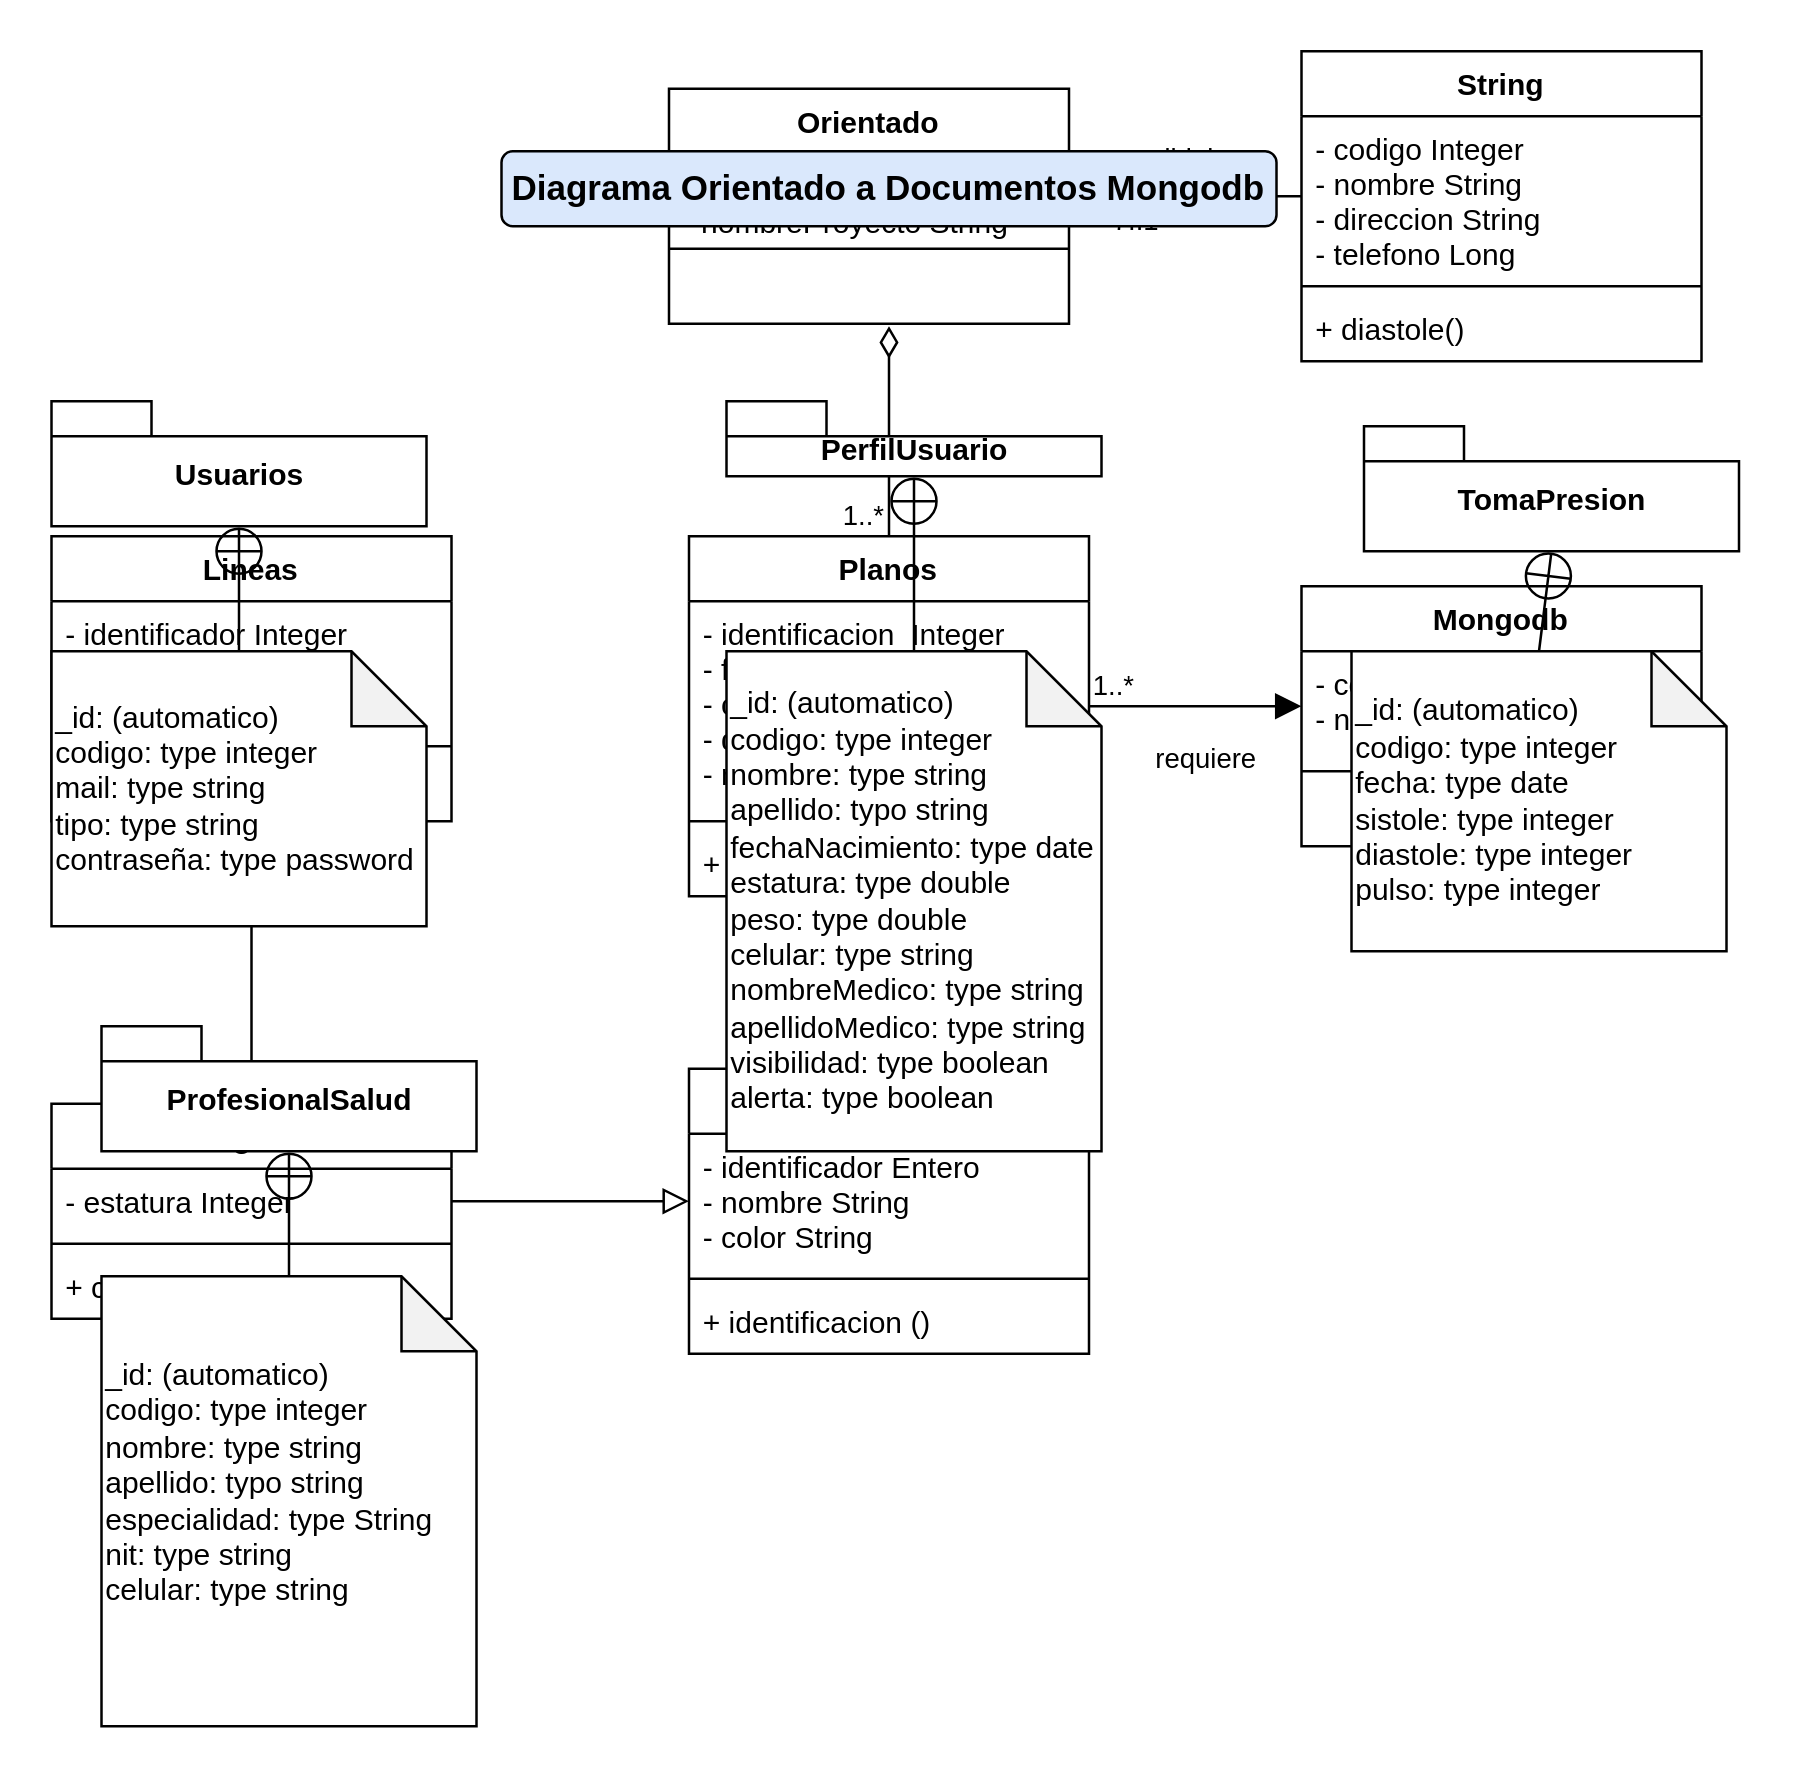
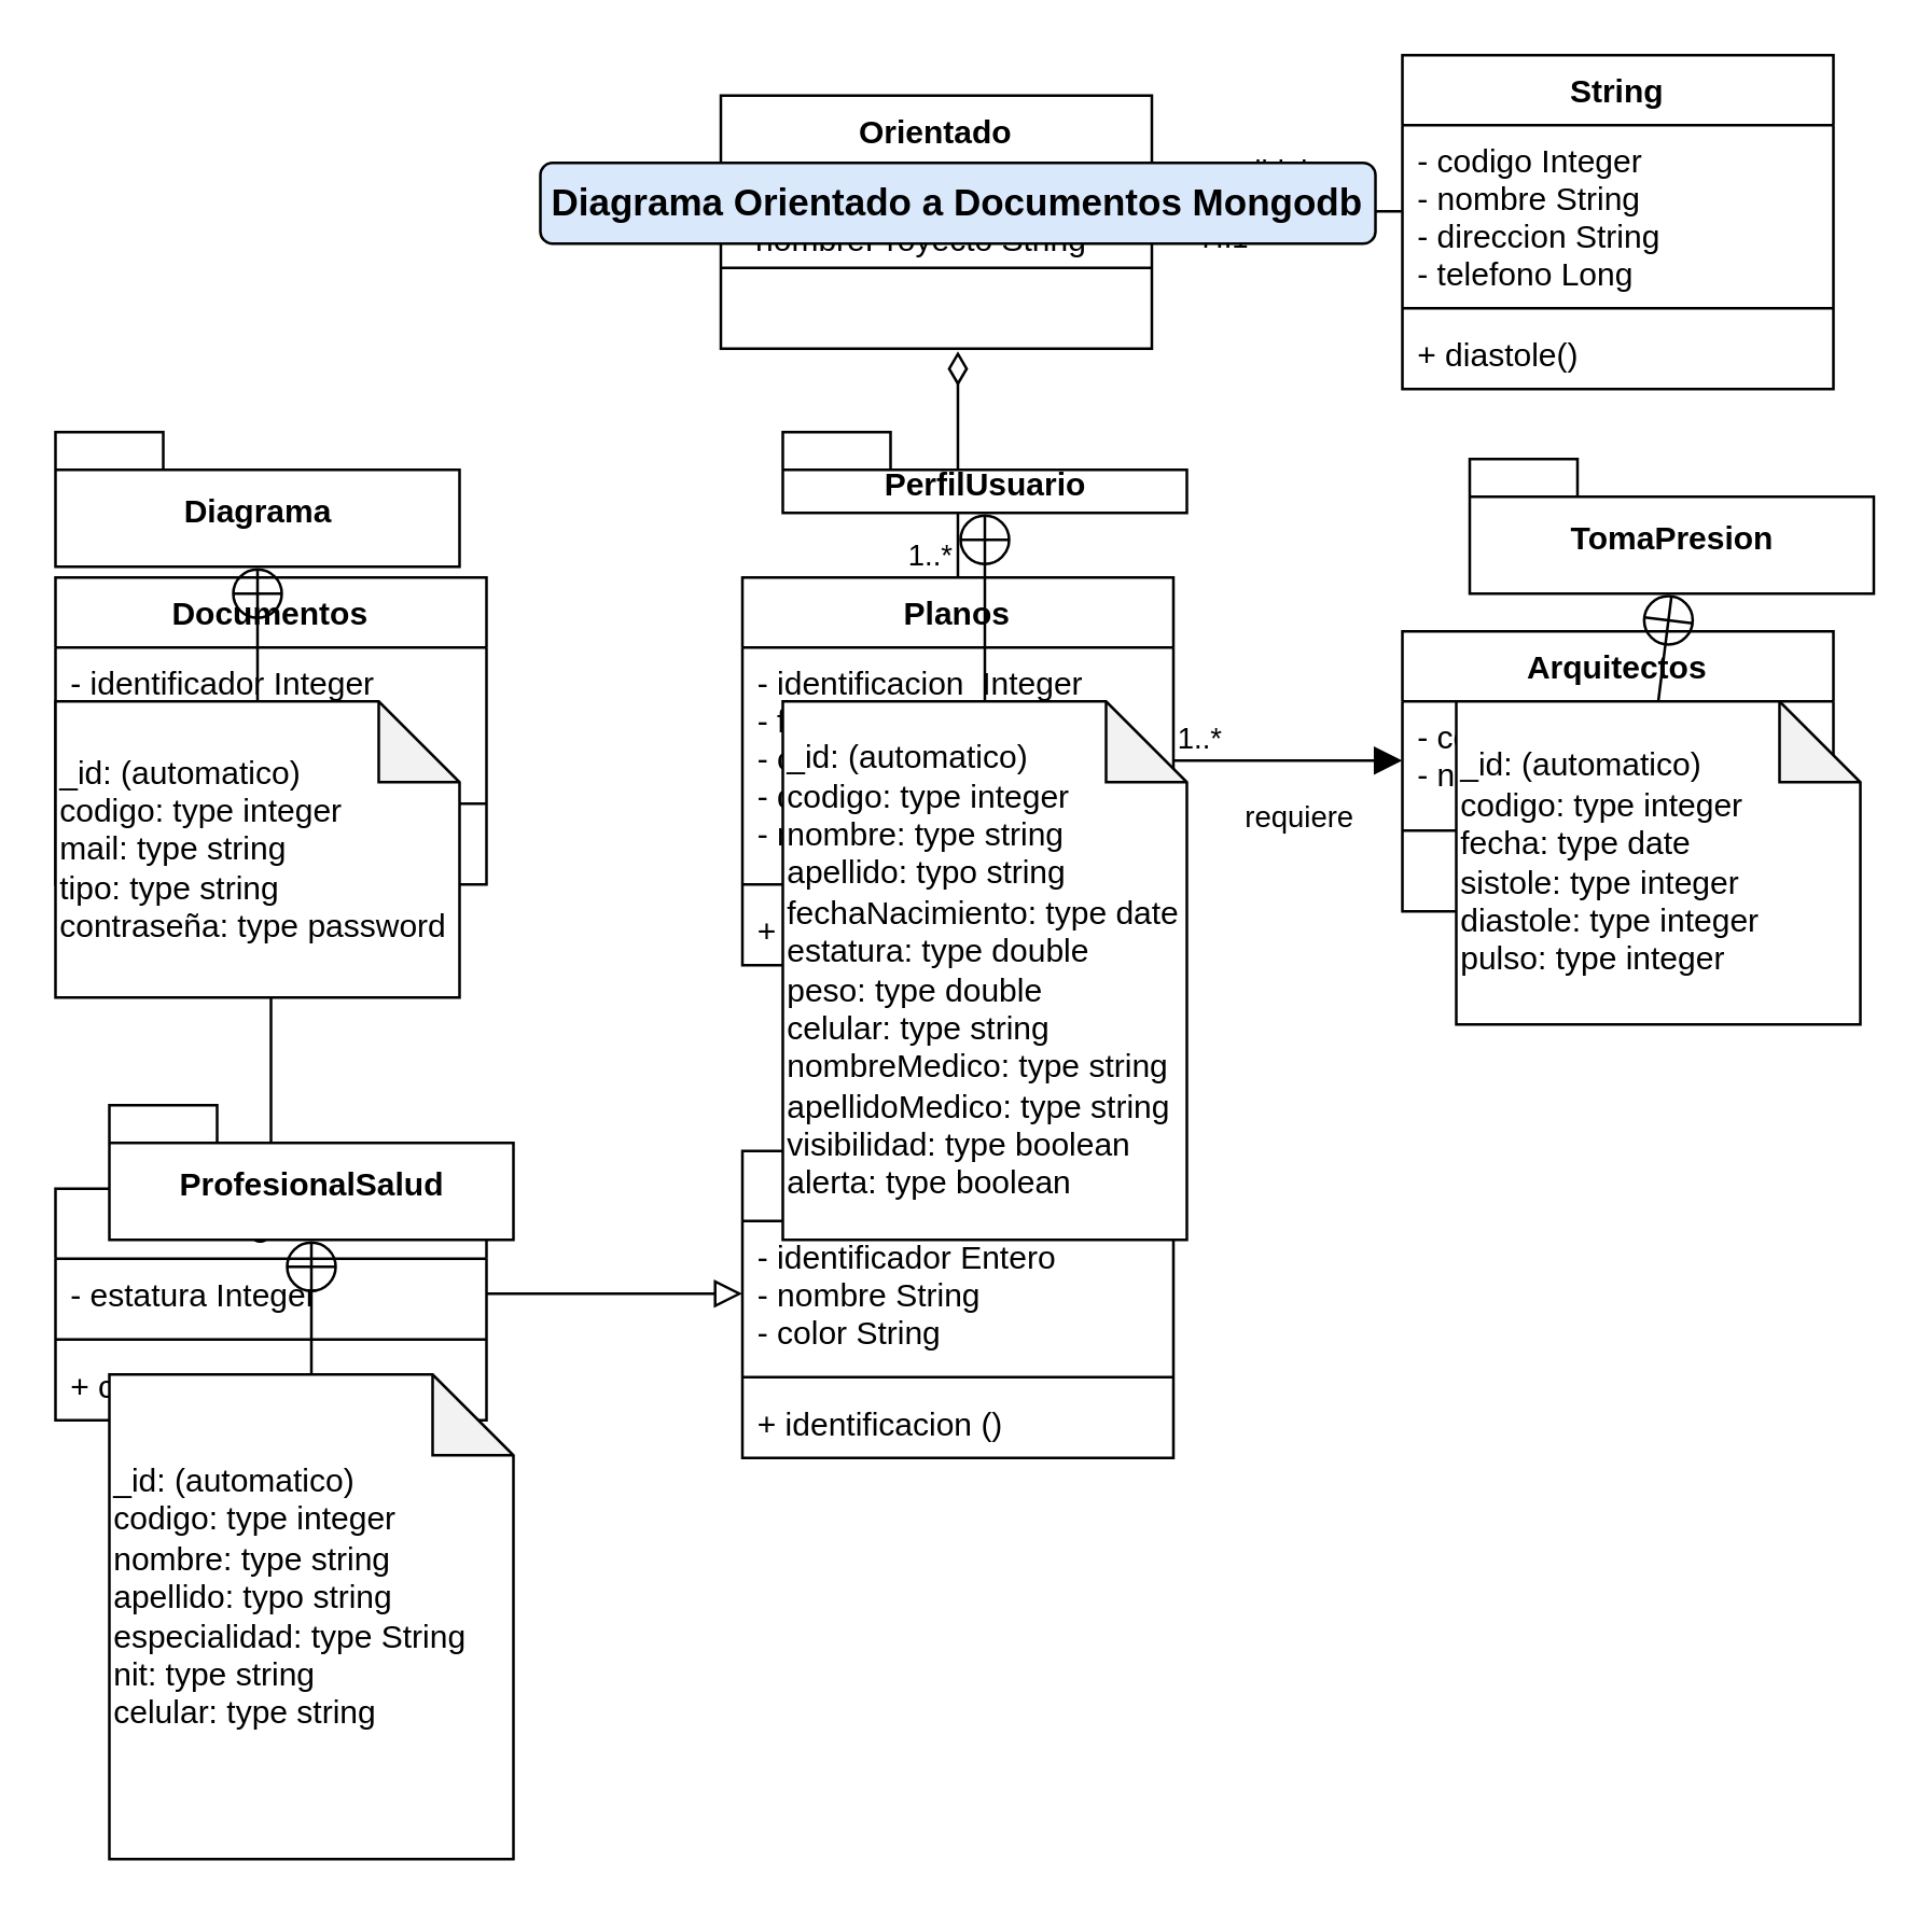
- <mxCell id="44" value="Usuarios" style="shape=folder;fontStyle=1;spacingTop=10;tabWidth=40;tabHeight=14;tabPosition=left;html=1;" vertex="1" parent="1"><mxGeometry x="20" y="160" width="150" height="50" as="geometry" /></mxCell>
+ <mxCell id="44" value="Diagrama" style="shape=folder;fontStyle=1;spacingTop=10;tabWidth=40;tabHeight=14;tabPosition=left;html=1;" vertex="1" parent="1"><mxGeometry x="20" y="160" width="150" height="50" as="geometry" /></mxCell>
- <mxCell id="22" value="Lineas" style="swimlane;fontStyle=1;align=center;verticalAlign=top;childLayout=stackLayout;horizontal=1;startSize=26;horizontalStack=0;resizeParent=1;resizeParentMax=0;resizeLast=0;collapsible=1;marginBottom=0;" parent="1" vertex="1"><mxGeometry x="20" y="214" width="160" height="114" as="geometry" /></mxCell>
+ <mxCell id="22" value="Documentos" style="swimlane;fontStyle=1;align=center;verticalAlign=top;childLayout=stackLayout;horizontal=1;startSize=26;horizontalStack=0;resizeParent=1;resizeParentMax=0;resizeLast=0;collapsible=1;marginBottom=0;" parent="1" vertex="1"><mxGeometry x="20" y="214" width="160" height="114" as="geometry" /></mxCell>
- <mxCell id="26" value="Mongodb" style="swimlane;fontStyle=1;align=center;verticalAlign=top;childLayout=stackLayout;horizontal=1;startSize=26;horizontalStack=0;resizeParent=1;resizeParentMax=0;resizeLast=0;collapsible=1;marginBottom=0;" parent="1" vertex="1"><mxGeometry x="520" y="234" width="160" height="104" as="geometry" /></mxCell>
+ <mxCell id="26" value="Arquitectos" style="swimlane;fontStyle=1;align=center;verticalAlign=top;childLayout=stackLayout;horizontal=1;startSize=26;horizontalStack=0;resizeParent=1;resizeParentMax=0;resizeLast=0;collapsible=1;marginBottom=0;" parent="1" vertex="1"><mxGeometry x="520" y="234" width="160" height="104" as="geometry" /></mxCell>
